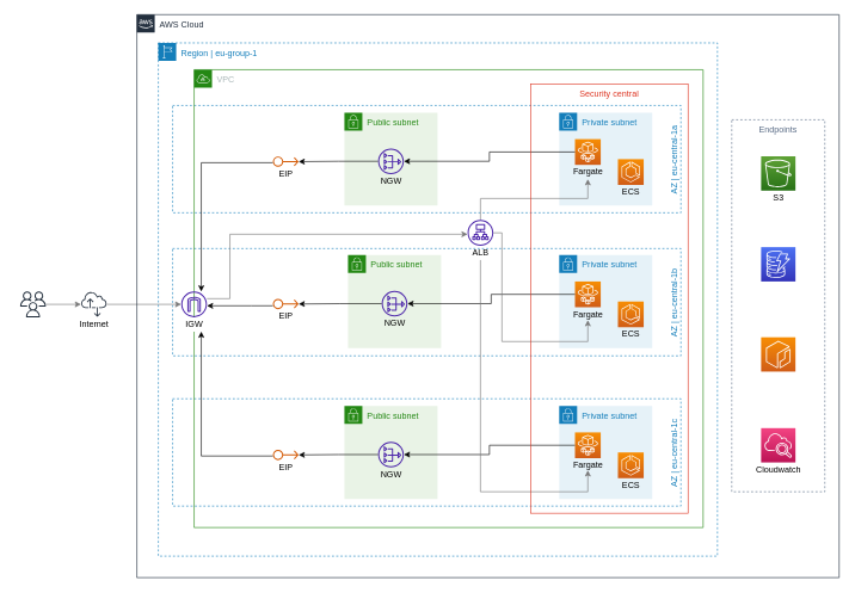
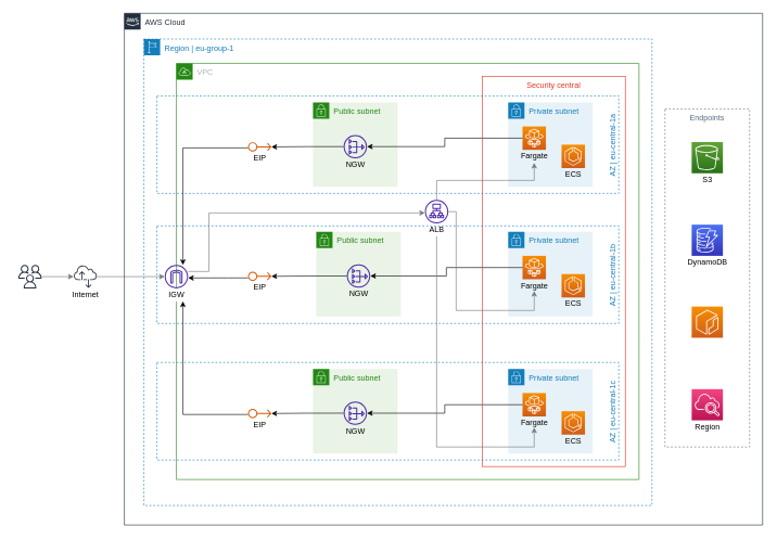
+ <mxCell id="87" value="DynamoDB" style="text;html=1;align=center;verticalAlign=middle;resizable=0;points=[];autosize=1;strokeColor=none;fillColor=none;fontSize=12;fontFamily=Helvetica;fontColor=default;" parent="85" vertex="1"><mxGeometry y="48" width="80" height="20" as="geometry" /></mxCell>
- <mxCell id="81" value="Cloudwatch" style="text;html=1;align=center;verticalAlign=middle;resizable=0;points=[];autosize=1;strokeColor=none;fillColor=none;fontSize=12;fontFamily=Helvetica;fontColor=default;" parent="79" vertex="1"><mxGeometry y="48" width="80" height="20" as="geometry" /></mxCell>
+ <mxCell id="81" value="Region" style="text;html=1;align=center;verticalAlign=middle;resizable=0;points=[];autosize=1;strokeColor=none;fillColor=none;fontSize=12;fontFamily=Helvetica;fontColor=default;" parent="79" vertex="1"><mxGeometry y="48" width="80" height="20" as="geometry" /></mxCell>
